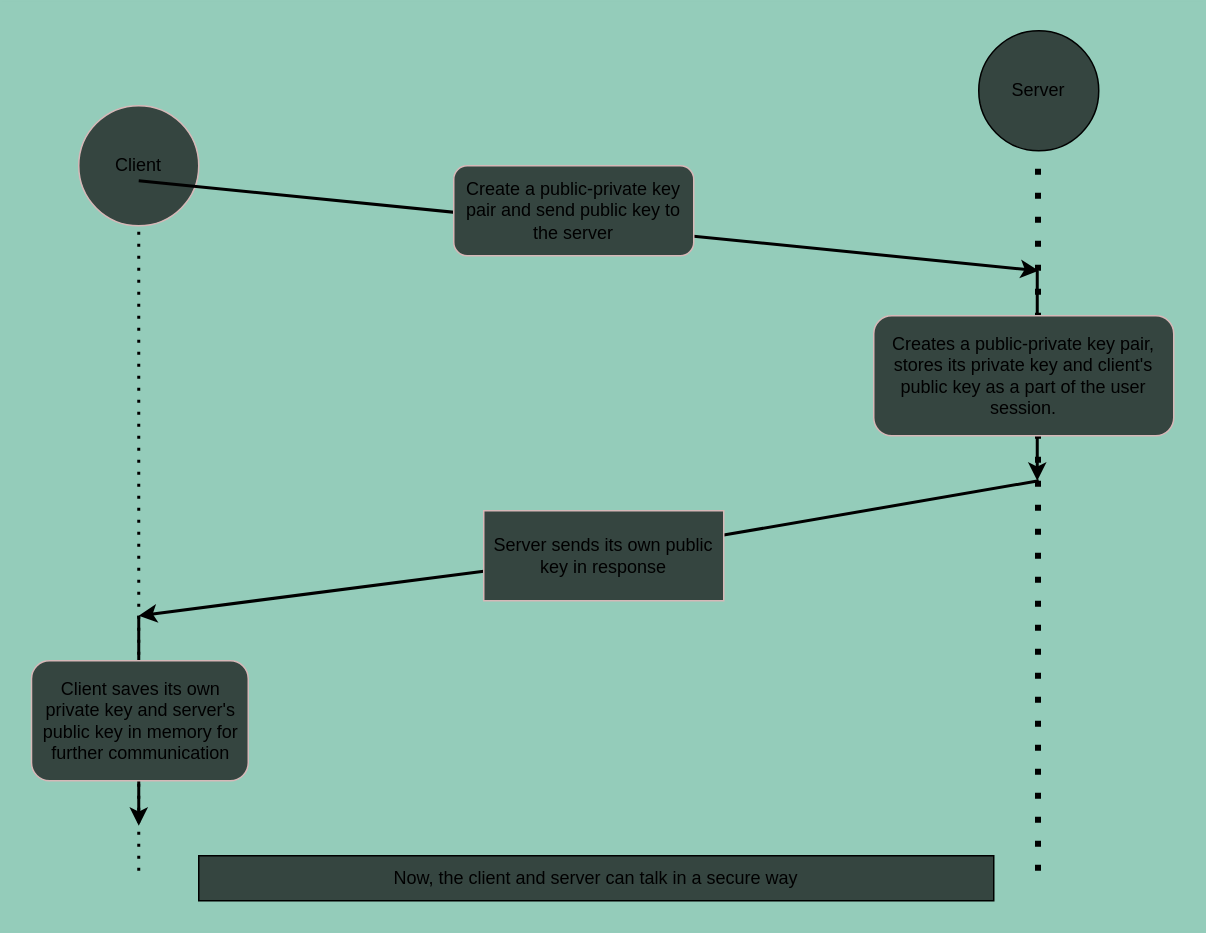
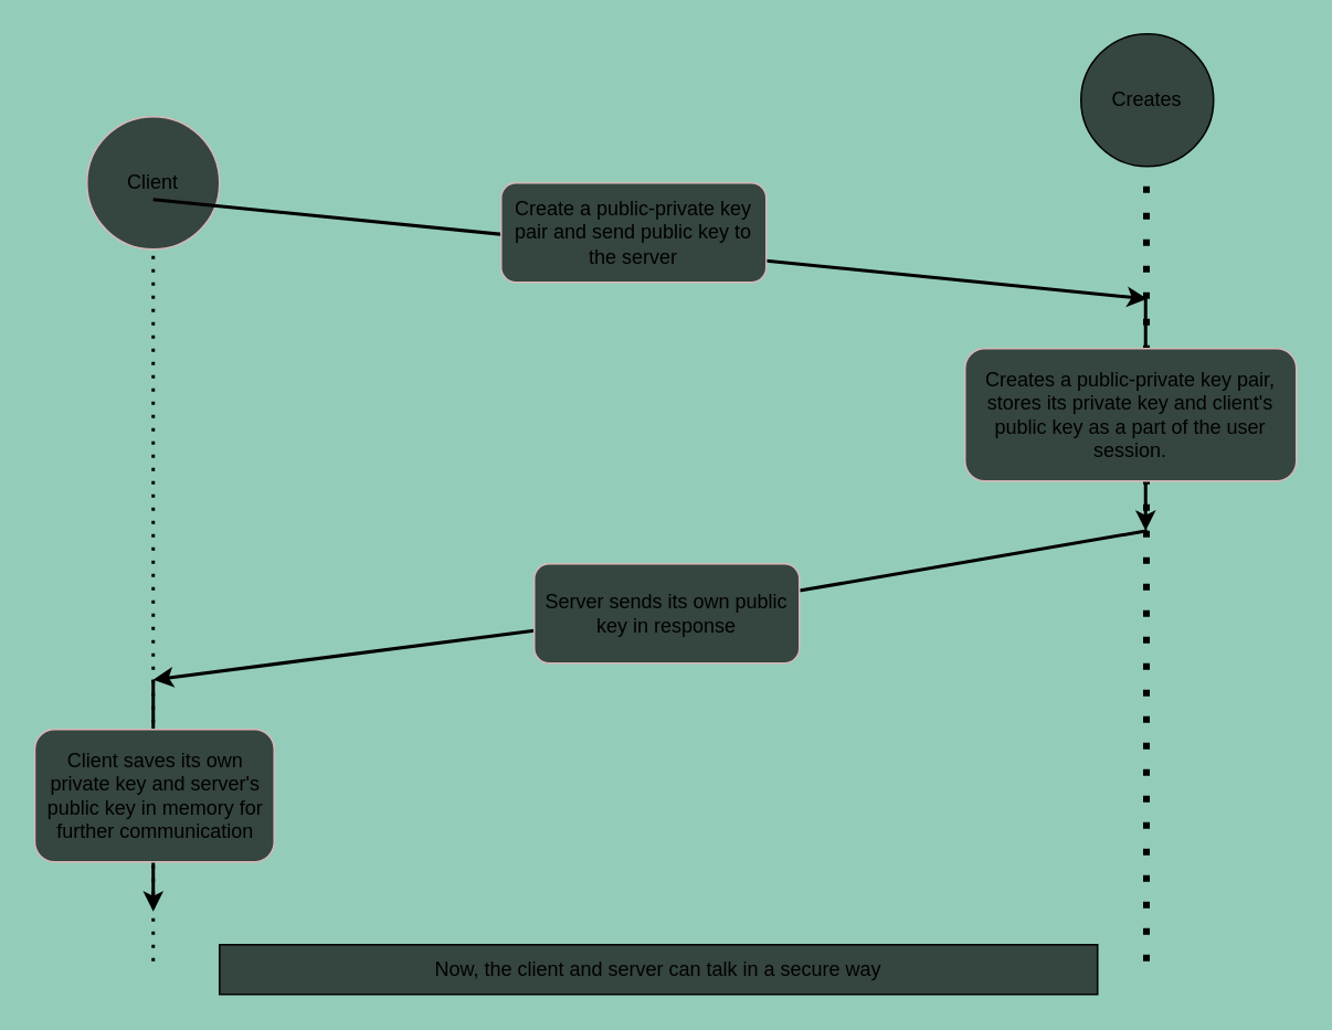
- <mxCell id="3" value="Server" style="ellipse;whiteSpace=wrap;html=1;aspect=fixed;fillColor=#354540;gradientDirection=east;gradientColor=none;fontColor=default;" parent="1" vertex="1"><mxGeometry x="652" y="20" width="80" height="80" as="geometry" /></mxCell>
+ <mxCell id="3" value="Creates" style="ellipse;whiteSpace=wrap;html=1;aspect=fixed;fillColor=#354540;gradientDirection=east;gradientColor=none;fontColor=default;" parent="1" vertex="1"><mxGeometry x="652" y="20" width="80" height="80" as="geometry" /></mxCell>
- <mxCell id="12" value="Server sends its own public key in response" style="whiteSpace=wrap;html=1;fillColor=#354540;strokeColor=#d6b8b8;gradientColor=none;gradientDirection=east;fontColor=default;rounded=0;" parent="1" vertex="1"><mxGeometry x="322" y="340" width="160" height="60" as="geometry" /></mxCell>
+ <mxCell id="12" value="Server sends its own public key in response" style="rounded=1;whiteSpace=wrap;html=1;fillColor=#354540;strokeColor=#d6b8b8;gradientColor=none;gradientDirection=east;fontColor=default;" parent="1" vertex="1"><mxGeometry x="322" y="340" width="160" height="60" as="geometry" /></mxCell>
